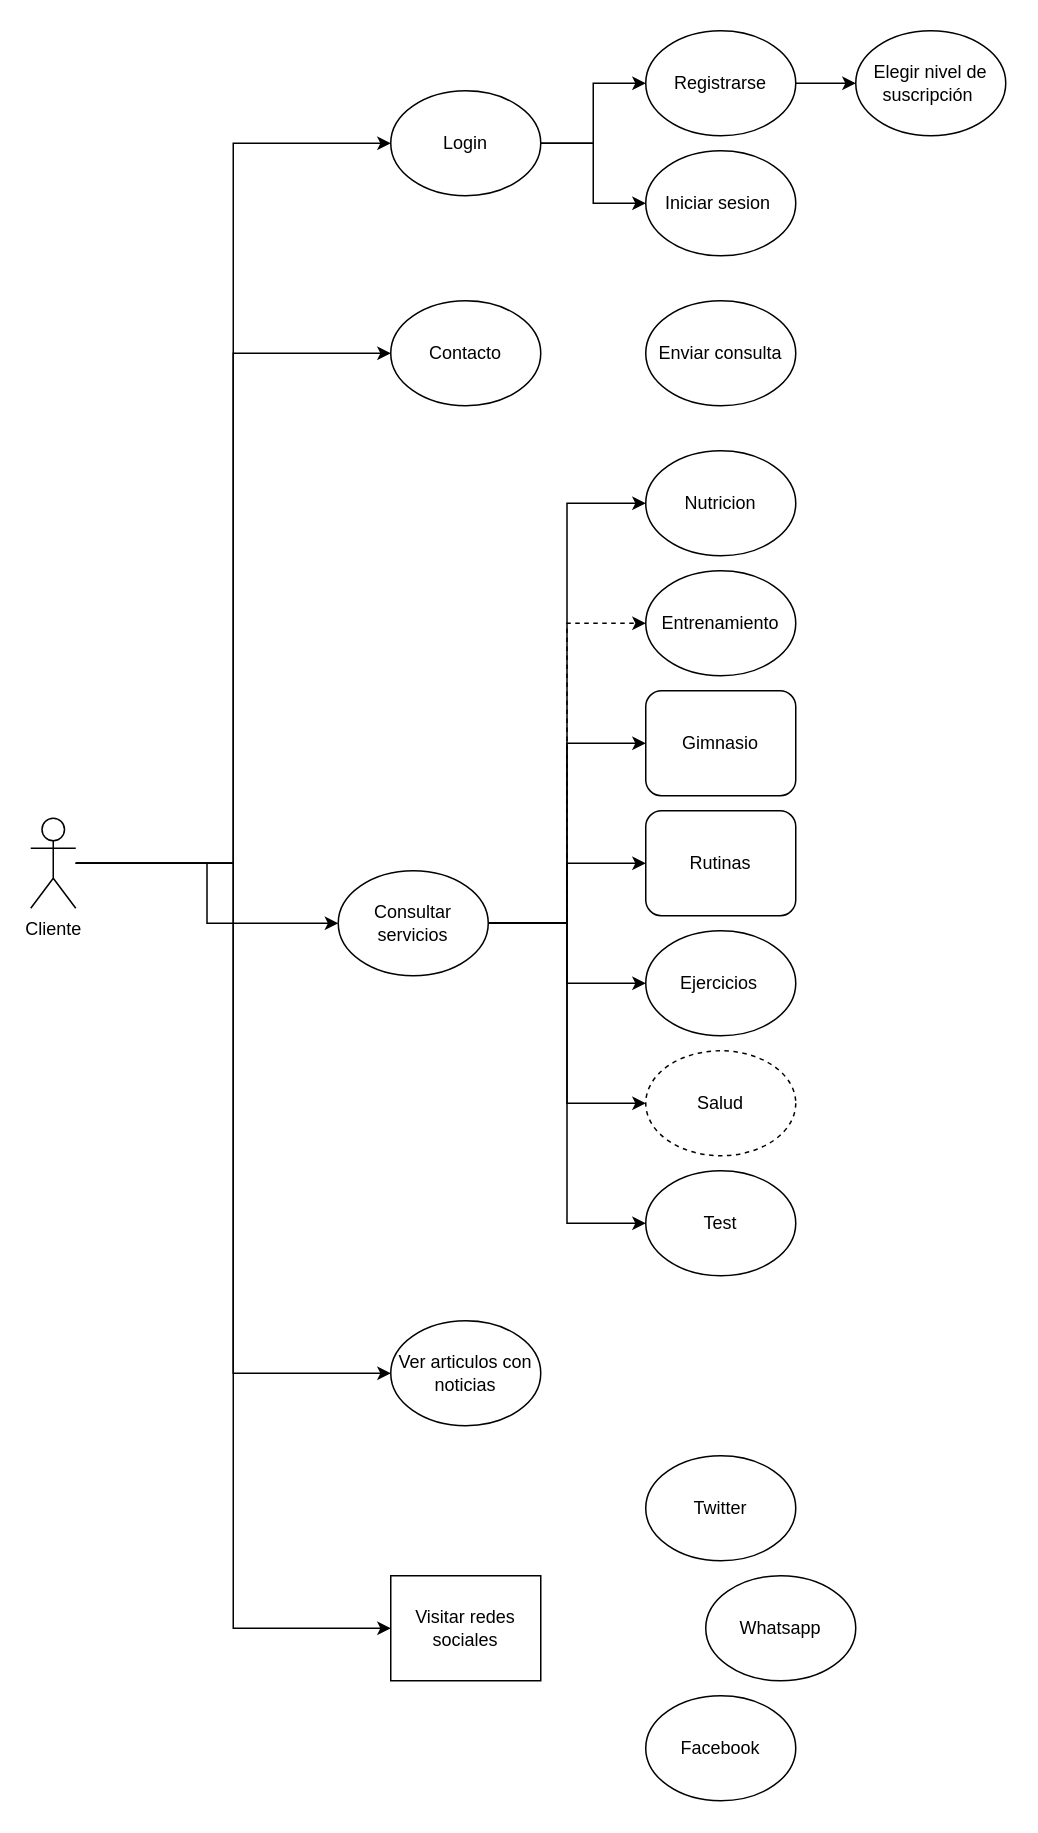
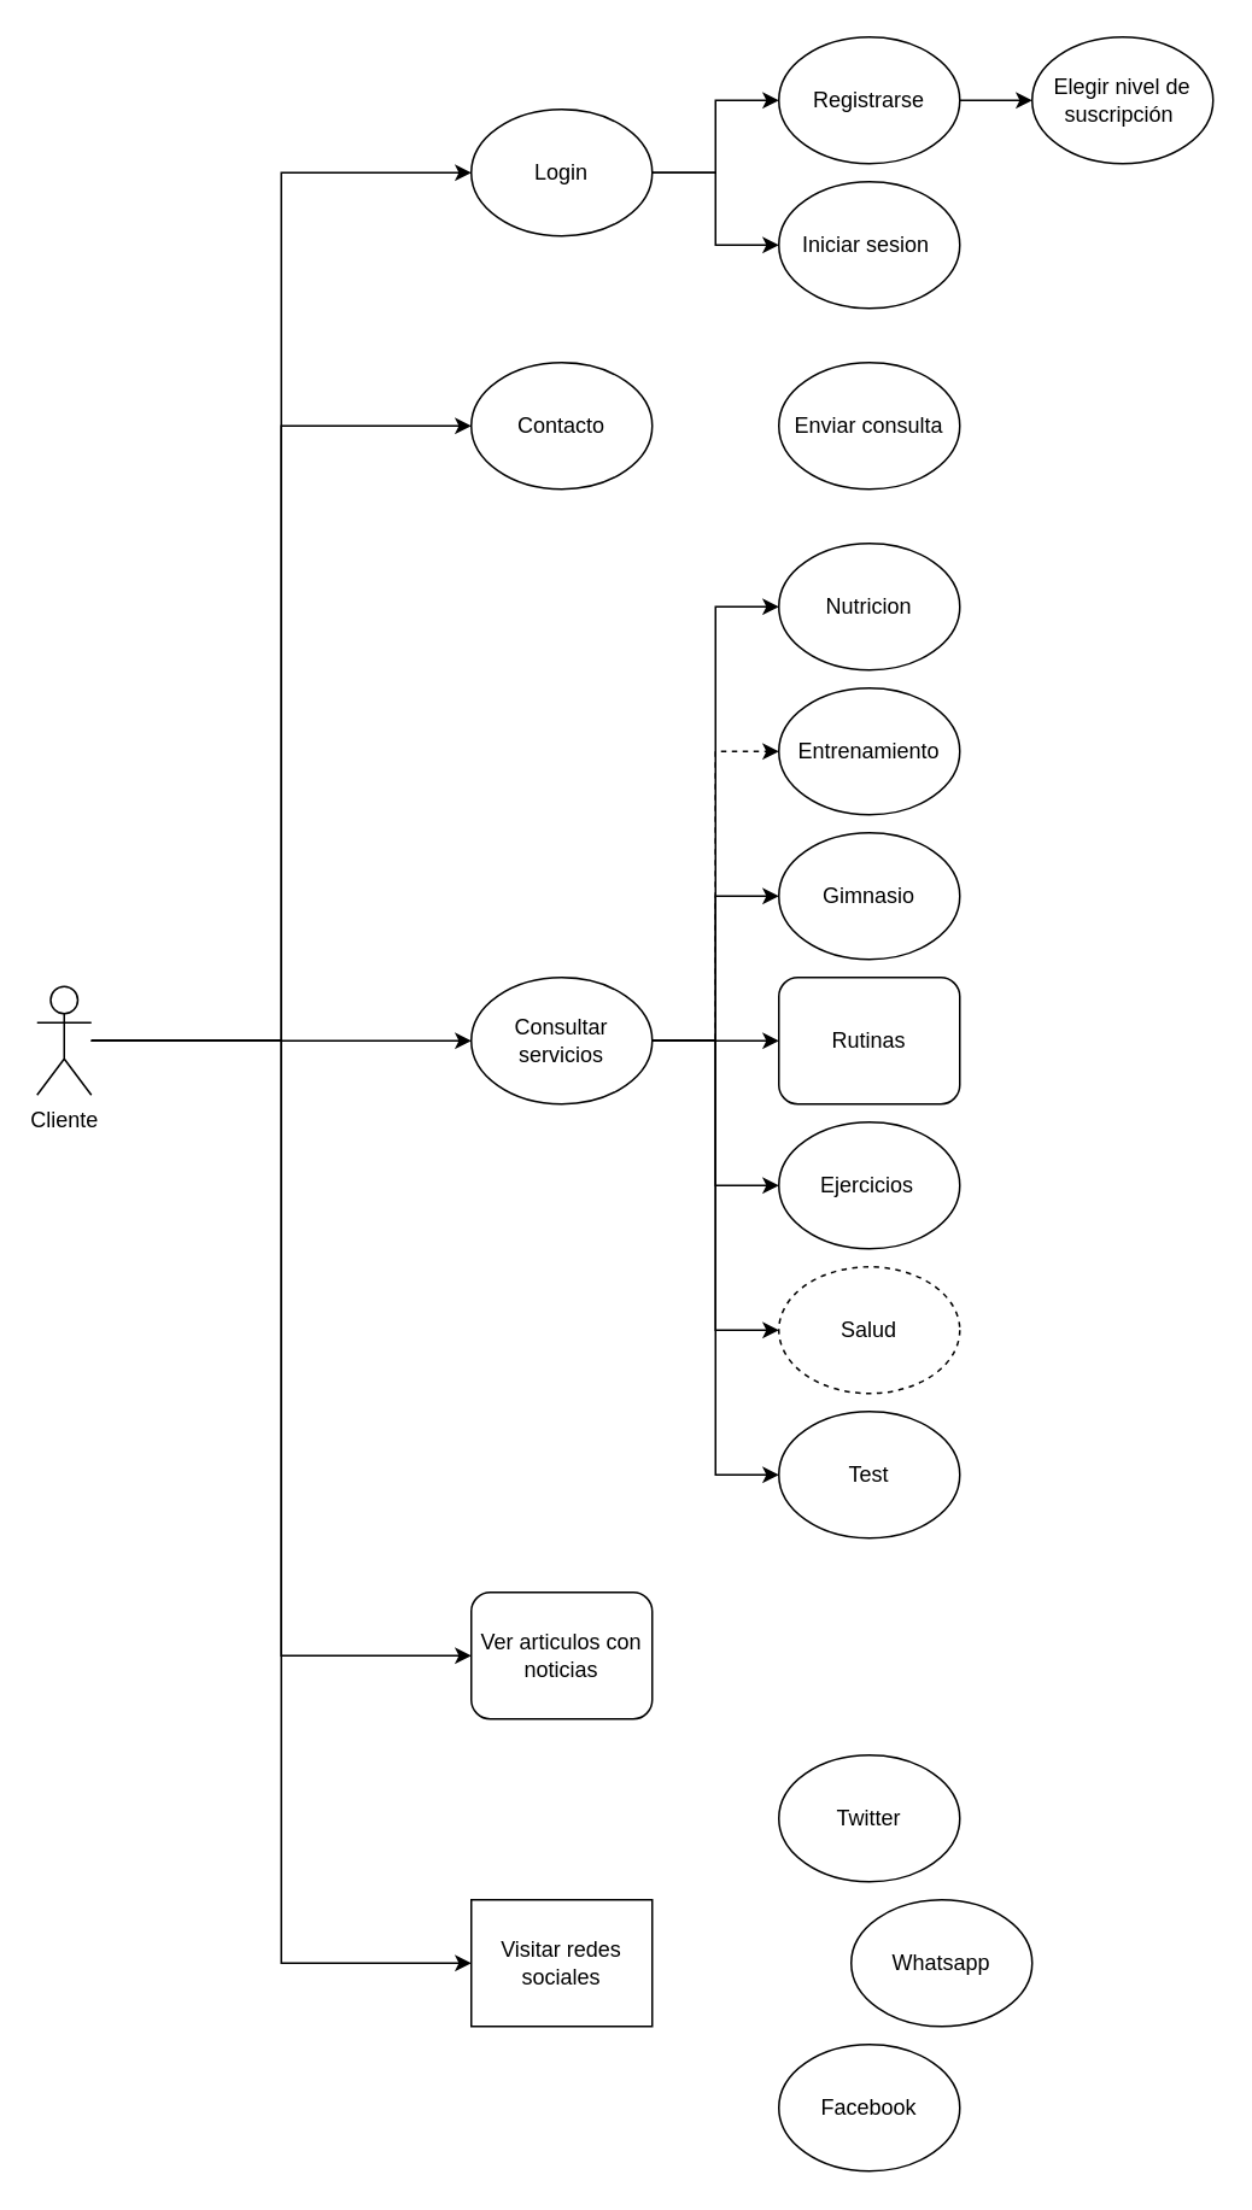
- <mxCell id="26" value="Gimnasio" style="whiteSpace=wrap;html=1;rounded=1;" vertex="1" parent="1"><mxGeometry x="430" y="460" width="100" height="70" as="geometry" /></mxCell>
+ <mxCell id="26" value="Gimnasio" style="ellipse;whiteSpace=wrap;html=1;" vertex="1" parent="1"><mxGeometry x="430" y="460" width="100" height="70" as="geometry" /></mxCell>
- <mxCell id="23" value="Consultar servicios" style="ellipse;whiteSpace=wrap;html=1;" vertex="1" parent="1"><mxGeometry x="225" y="580" width="100" height="70" as="geometry" /></mxCell>
+ <mxCell id="23" value="Consultar servicios" style="ellipse;whiteSpace=wrap;html=1;" vertex="1" parent="1"><mxGeometry x="260" y="540" width="100" height="70" as="geometry" /></mxCell>
- <mxCell id="31" value="Ver articulos con noticias" style="ellipse;whiteSpace=wrap;html=1;" vertex="1" parent="1"><mxGeometry x="260" y="880" width="100" height="70" as="geometry" /></mxCell>
+ <mxCell id="31" value="Ver articulos con noticias" style="whiteSpace=wrap;html=1;rounded=1;" vertex="1" parent="1"><mxGeometry x="260" y="880" width="100" height="70" as="geometry" /></mxCell>
